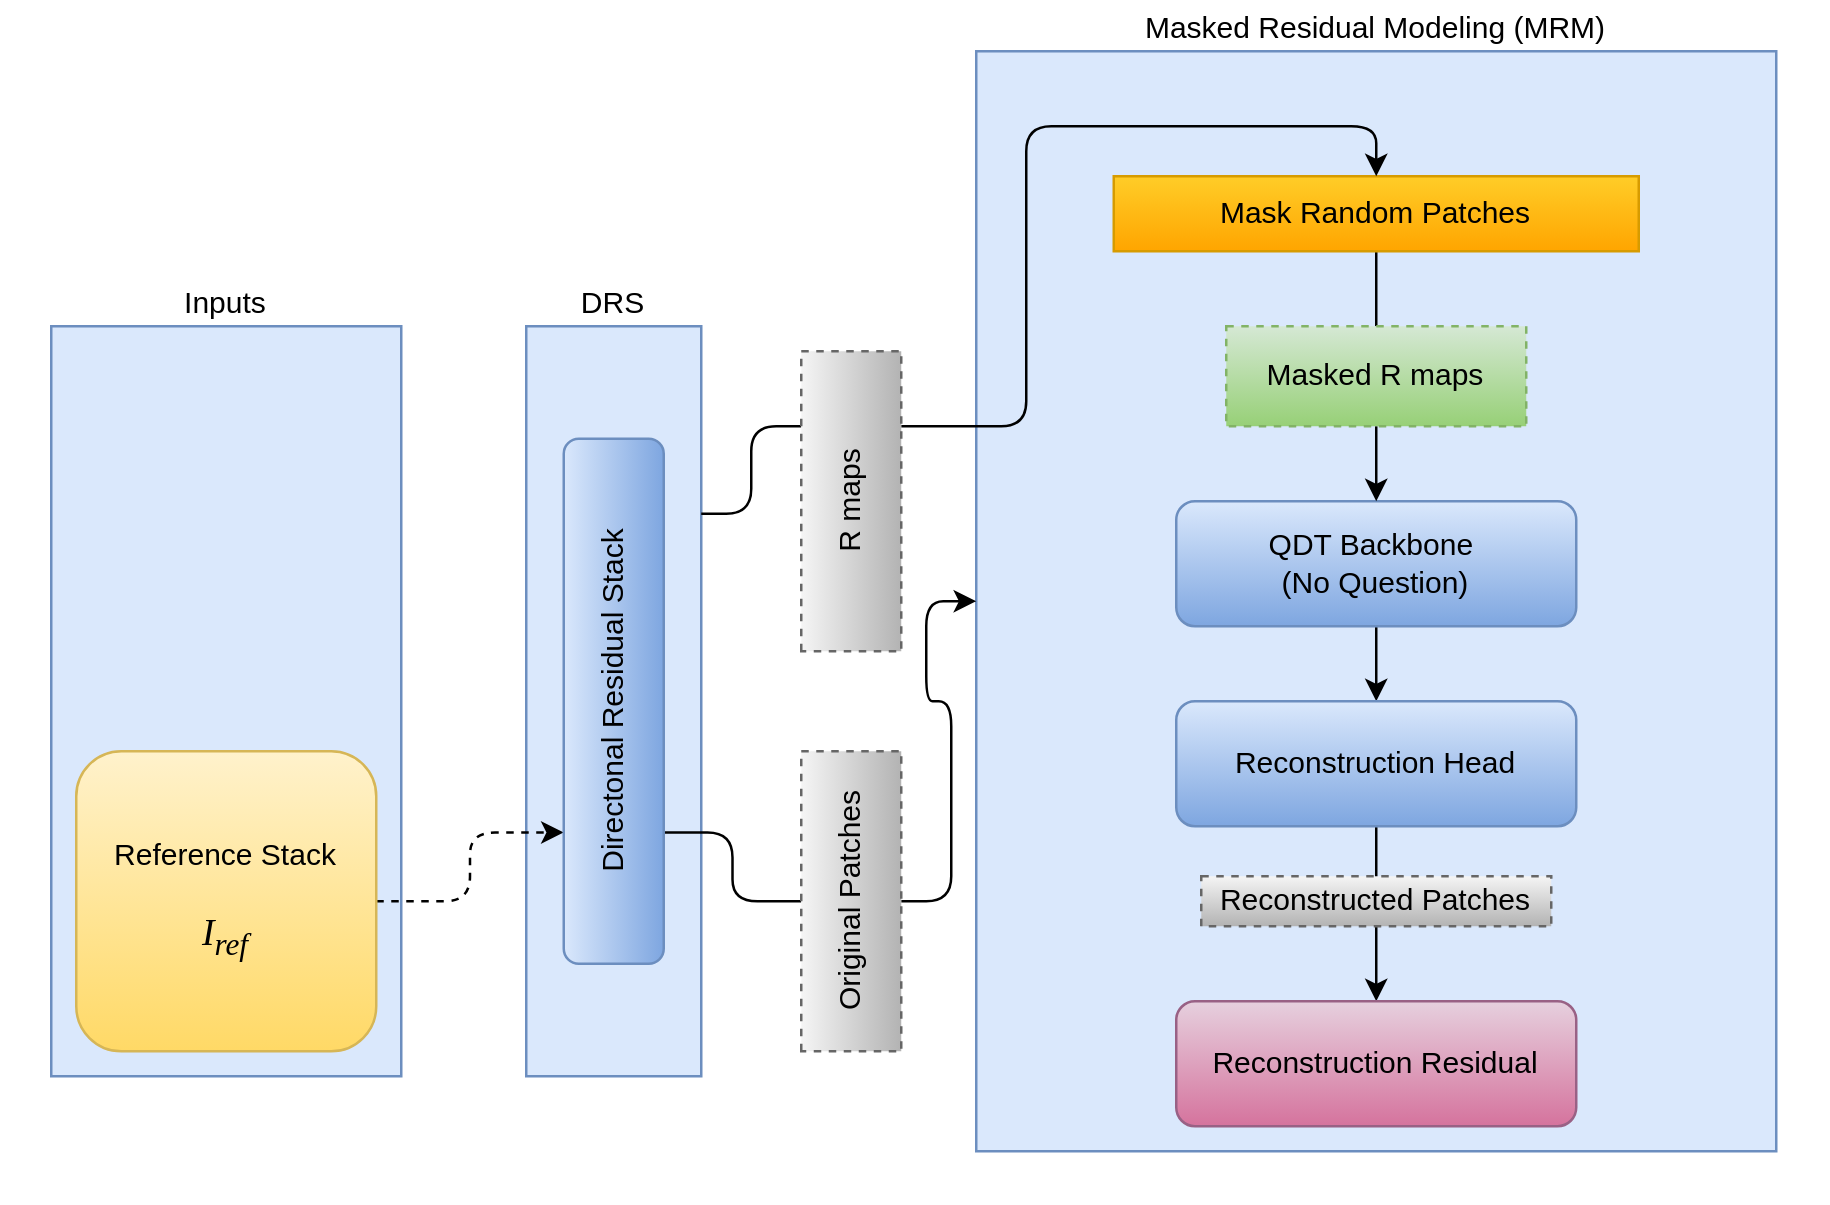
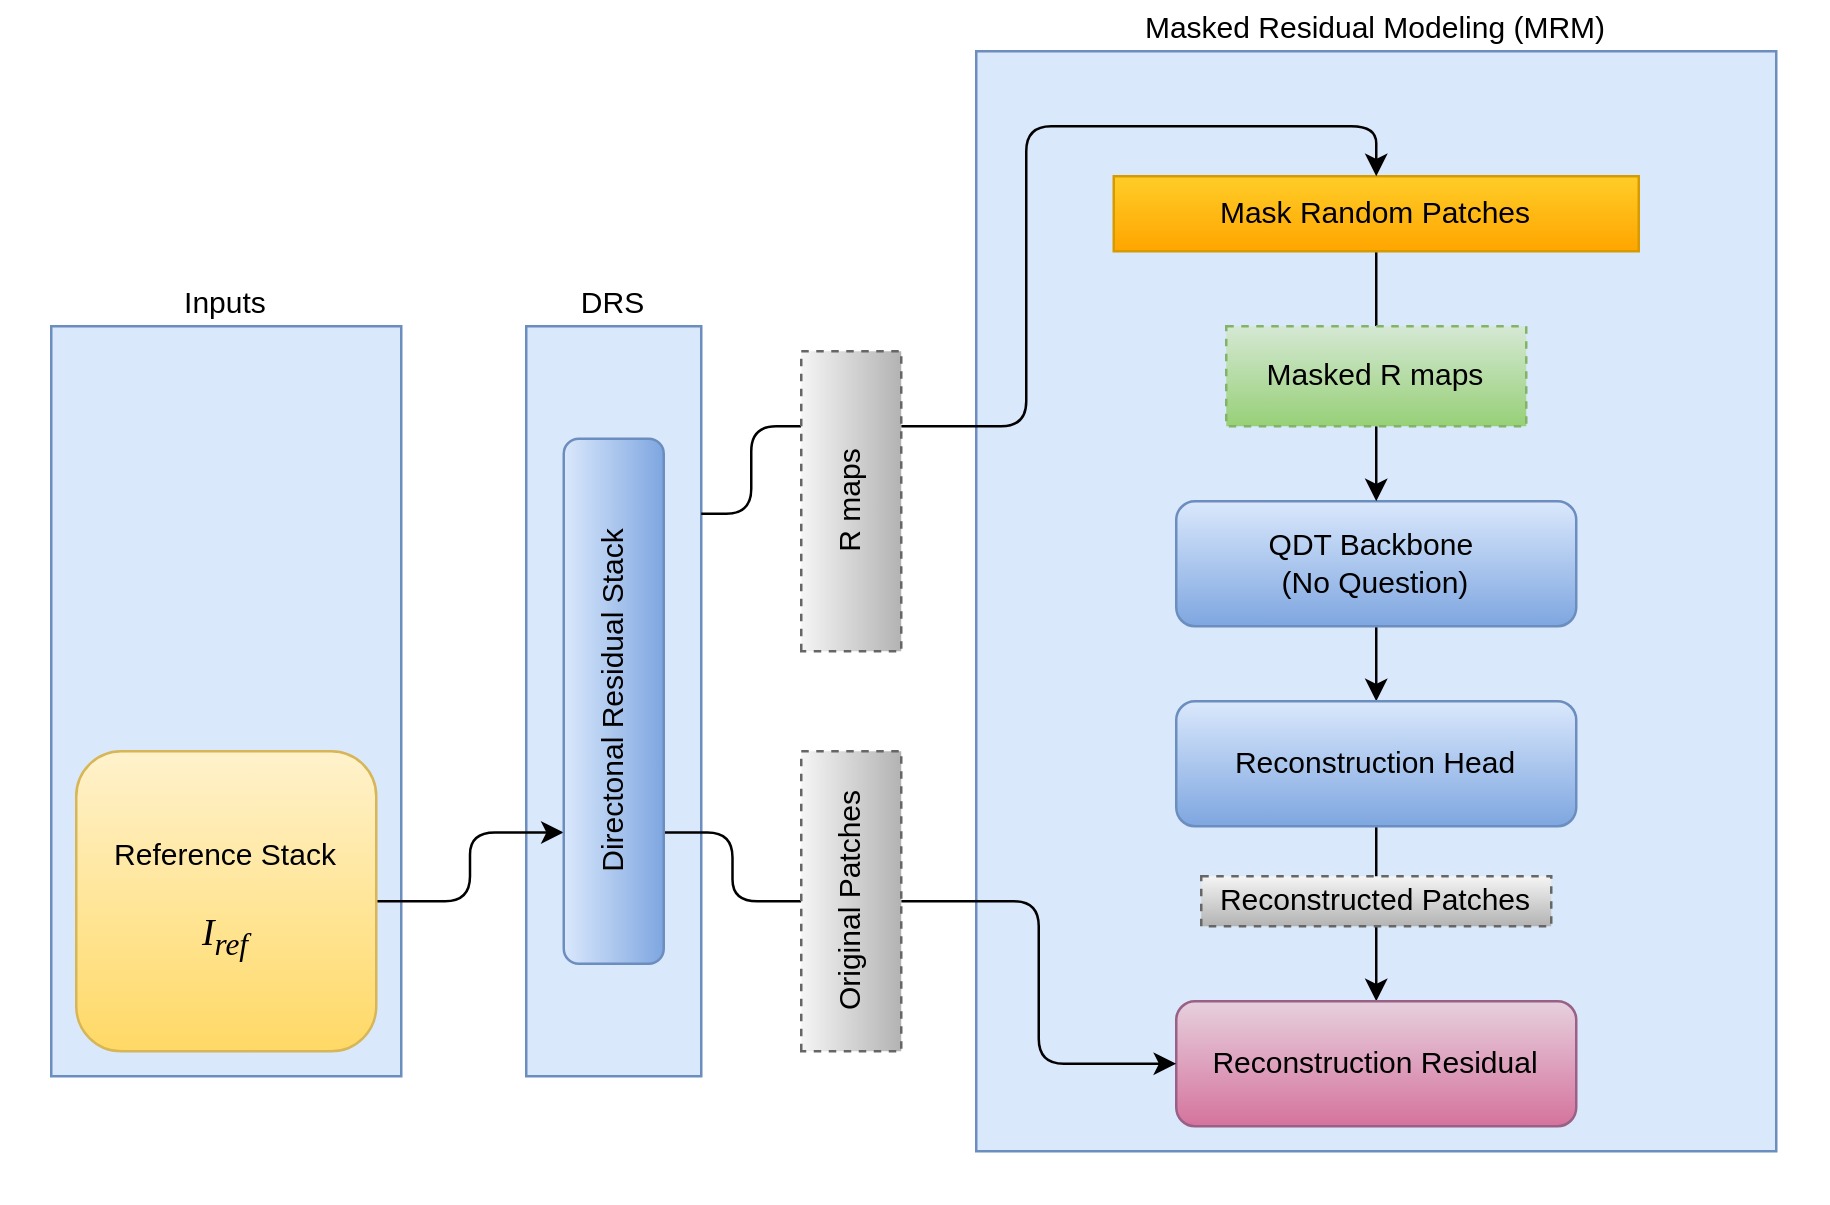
- <mxCell id="21" style="edgeStyle=orthogonalEdgeStyle;rounded=1;orthogonalLoop=1;jettySize=auto;html=1;exitX=0.5;exitY=1;exitDx=0;exitDy=0;curved=0;" parent="1" source="22" target="9" edge="1"><mxGeometry relative="1" as="geometry" /></mxCell>
+ <mxCell id="21" style="edgeStyle=orthogonalEdgeStyle;rounded=1;orthogonalLoop=1;jettySize=auto;html=1;exitX=0.5;exitY=1;exitDx=0;exitDy=0;entryX=0;entryY=0.5;entryDx=0;entryDy=0;curved=0;" parent="1" source="22" target="18" edge="1"><mxGeometry relative="1" as="geometry" /></mxCell>
- <mxCell id="4" style="edgeStyle=orthogonalEdgeStyle;rounded=1;orthogonalLoop=1;jettySize=auto;html=1;exitX=1;exitY=0.5;exitDx=0;exitDy=0;entryX=0.25;entryY=0;entryDx=0;entryDy=0;curved=0;dashed=1;" parent="1" source="5" target="8" edge="1"><mxGeometry relative="1" as="geometry" /></mxCell>
+ <mxCell id="4" style="edgeStyle=orthogonalEdgeStyle;rounded=1;orthogonalLoop=1;jettySize=auto;html=1;exitX=1;exitY=0.5;exitDx=0;exitDy=0;entryX=0.25;entryY=0;entryDx=0;entryDy=0;curved=0;" parent="1" source="5" target="8" edge="1"><mxGeometry relative="1" as="geometry" /></mxCell>
